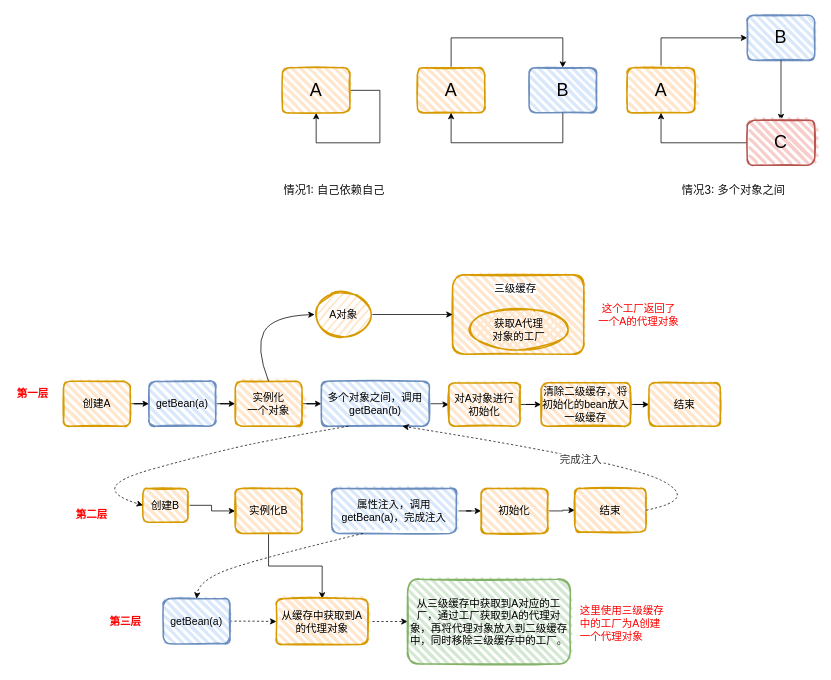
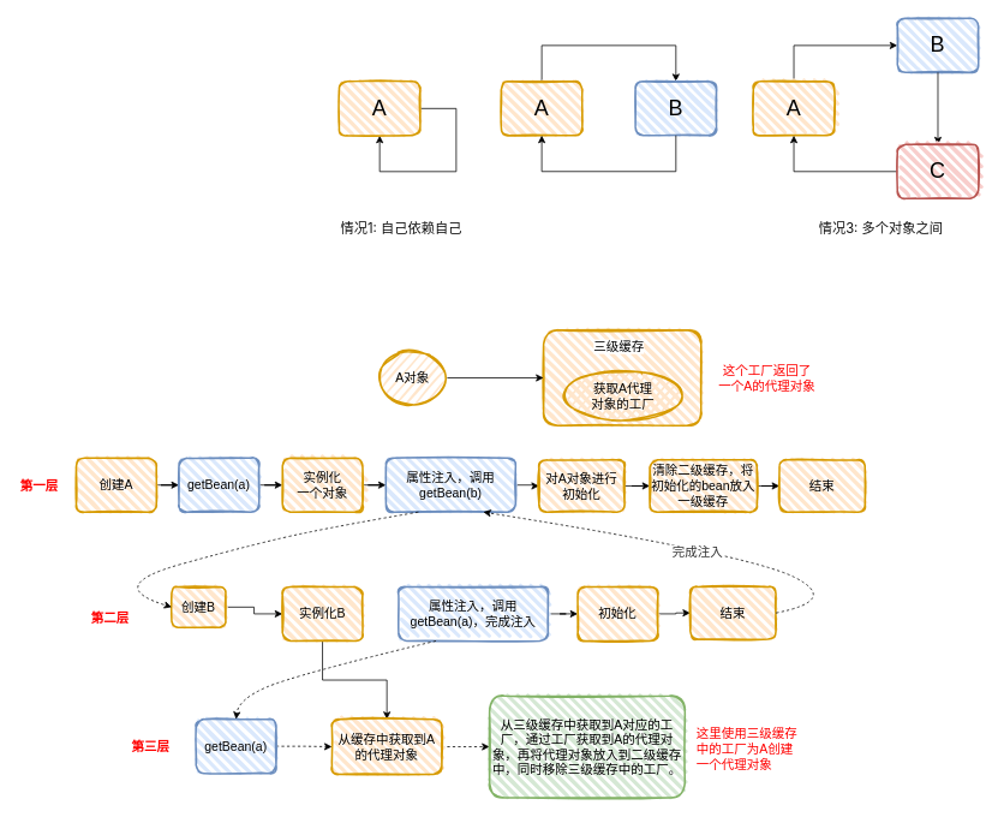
- <mxCell id="34" value="" style="curved=1;endArrow=classic;html=1;rounded=0;fontSize=14;strokeWidth=1;exitX=0.5;exitY=0;exitDx=0;exitDy=0;entryX=0;entryY=0.5;entryDx=0;entryDy=0;" edge="1" parent="1" source="21" target="31"><mxGeometry width="50" height="50" relative="1" as="geometry"><mxPoint x="349" y="450" as="sourcePoint" /><mxPoint x="399" y="400" as="targetPoint" /><Array as="points"><mxPoint x="340" y="463" /><mxPoint x="363" y="421" /></Array></mxGeometry></mxCell>
- <mxCell id="54" value="&lt;div style=&quot;text-align: center;&quot;&gt;&lt;span style=&quot;background-color: initial;&quot;&gt;&lt;b style=&quot;&quot;&gt;&lt;font color=&quot;#ff0000&quot;&gt;第一层&lt;/font&gt;&lt;/b&gt;&lt;/span&gt;&lt;/div&gt;" style="text;whiteSpace=wrap;html=1;fontSize=14;fontColor=#333333;" vertex="1" parent="1"><mxGeometry x="20" y="508.5" width="54" height="31" as="geometry" /></mxCell>
+ <mxCell id="54" value="&lt;div style=&quot;text-align: center;&quot;&gt;&lt;span style=&quot;background-color: initial;&quot;&gt;&lt;b style=&quot;&quot;&gt;&lt;font color=&quot;#ff0000&quot;&gt;第一层&lt;/font&gt;&lt;/b&gt;&lt;/span&gt;&lt;/div&gt;" style="text;whiteSpace=wrap;html=1;fontSize=14;fontColor=#333333;" vertex="1" parent="1"><mxGeometry x="20" y="523.5" width="54" height="31" as="geometry" /></mxCell>
- <mxCell id="23" value="&lt;span style=&quot;font-size: 14px;&quot;&gt;多个对象之间，调用getBean(b)&lt;/span&gt;" style="rounded=1;whiteSpace=wrap;html=1;strokeWidth=2;fillWeight=4;hachureGap=8;hachureAngle=45;fillColor=#dae8fc;sketch=1;strokeColor=#6c8ebf;" vertex="1" parent="1"><mxGeometry x="428" y="508" width="144" height="60" as="geometry" /></mxCell>
+ <mxCell id="23" value="&lt;span style=&quot;font-size: 14px;&quot;&gt;属性注入，调用getBean(b)&lt;/span&gt;" style="rounded=1;whiteSpace=wrap;html=1;strokeWidth=2;fillWeight=4;hachureGap=8;hachureAngle=45;fillColor=#dae8fc;sketch=1;strokeColor=#6c8ebf;" vertex="1" parent="1"><mxGeometry x="428" y="508" width="144" height="60" as="geometry" /></mxCell>
